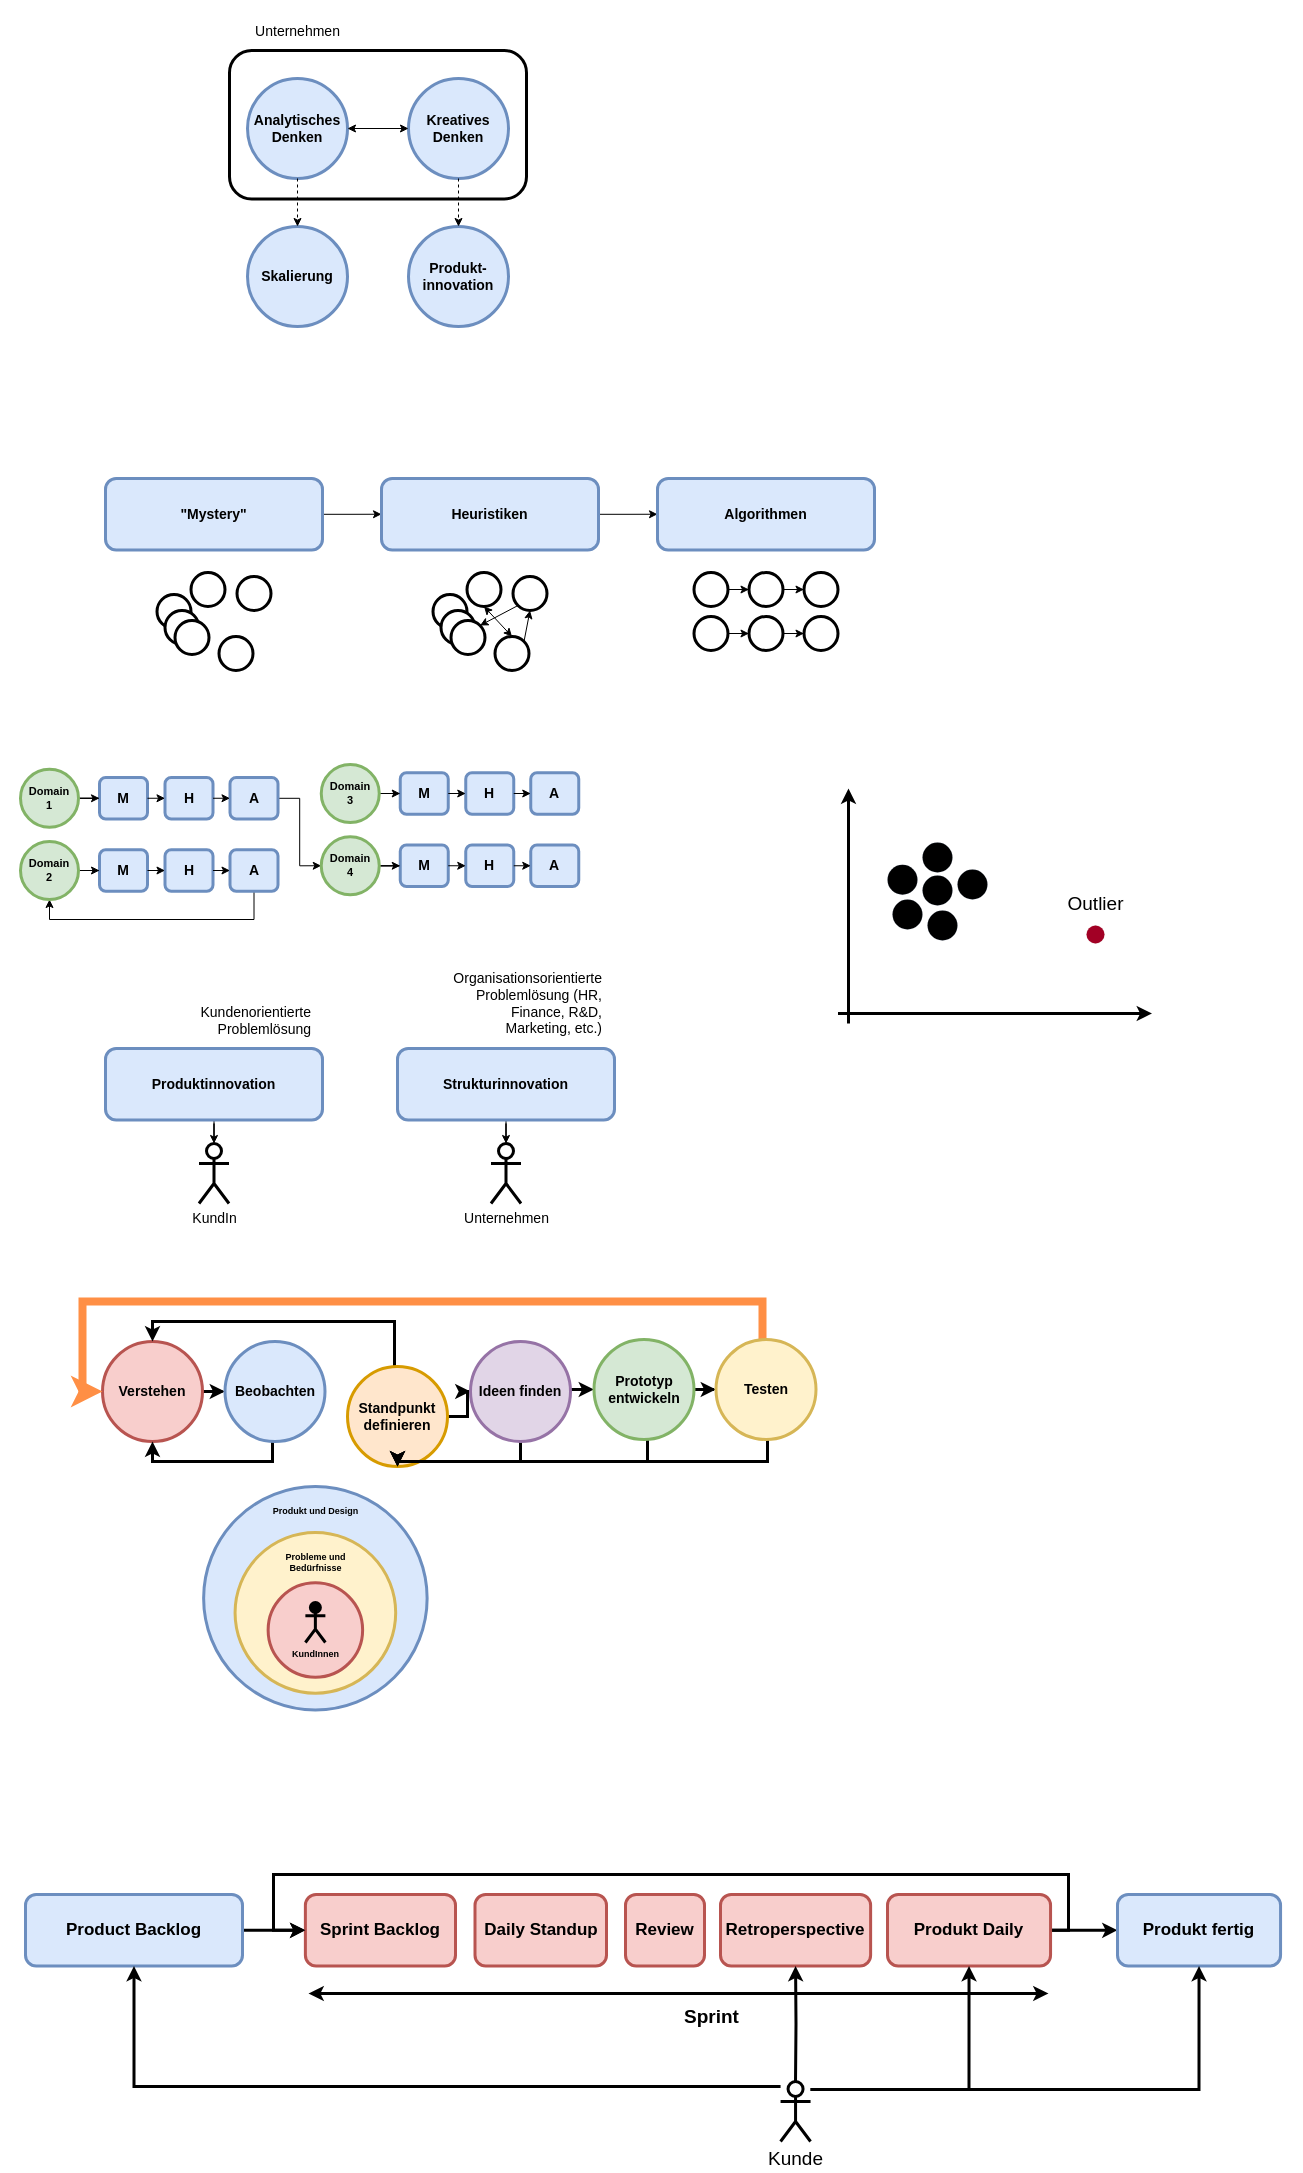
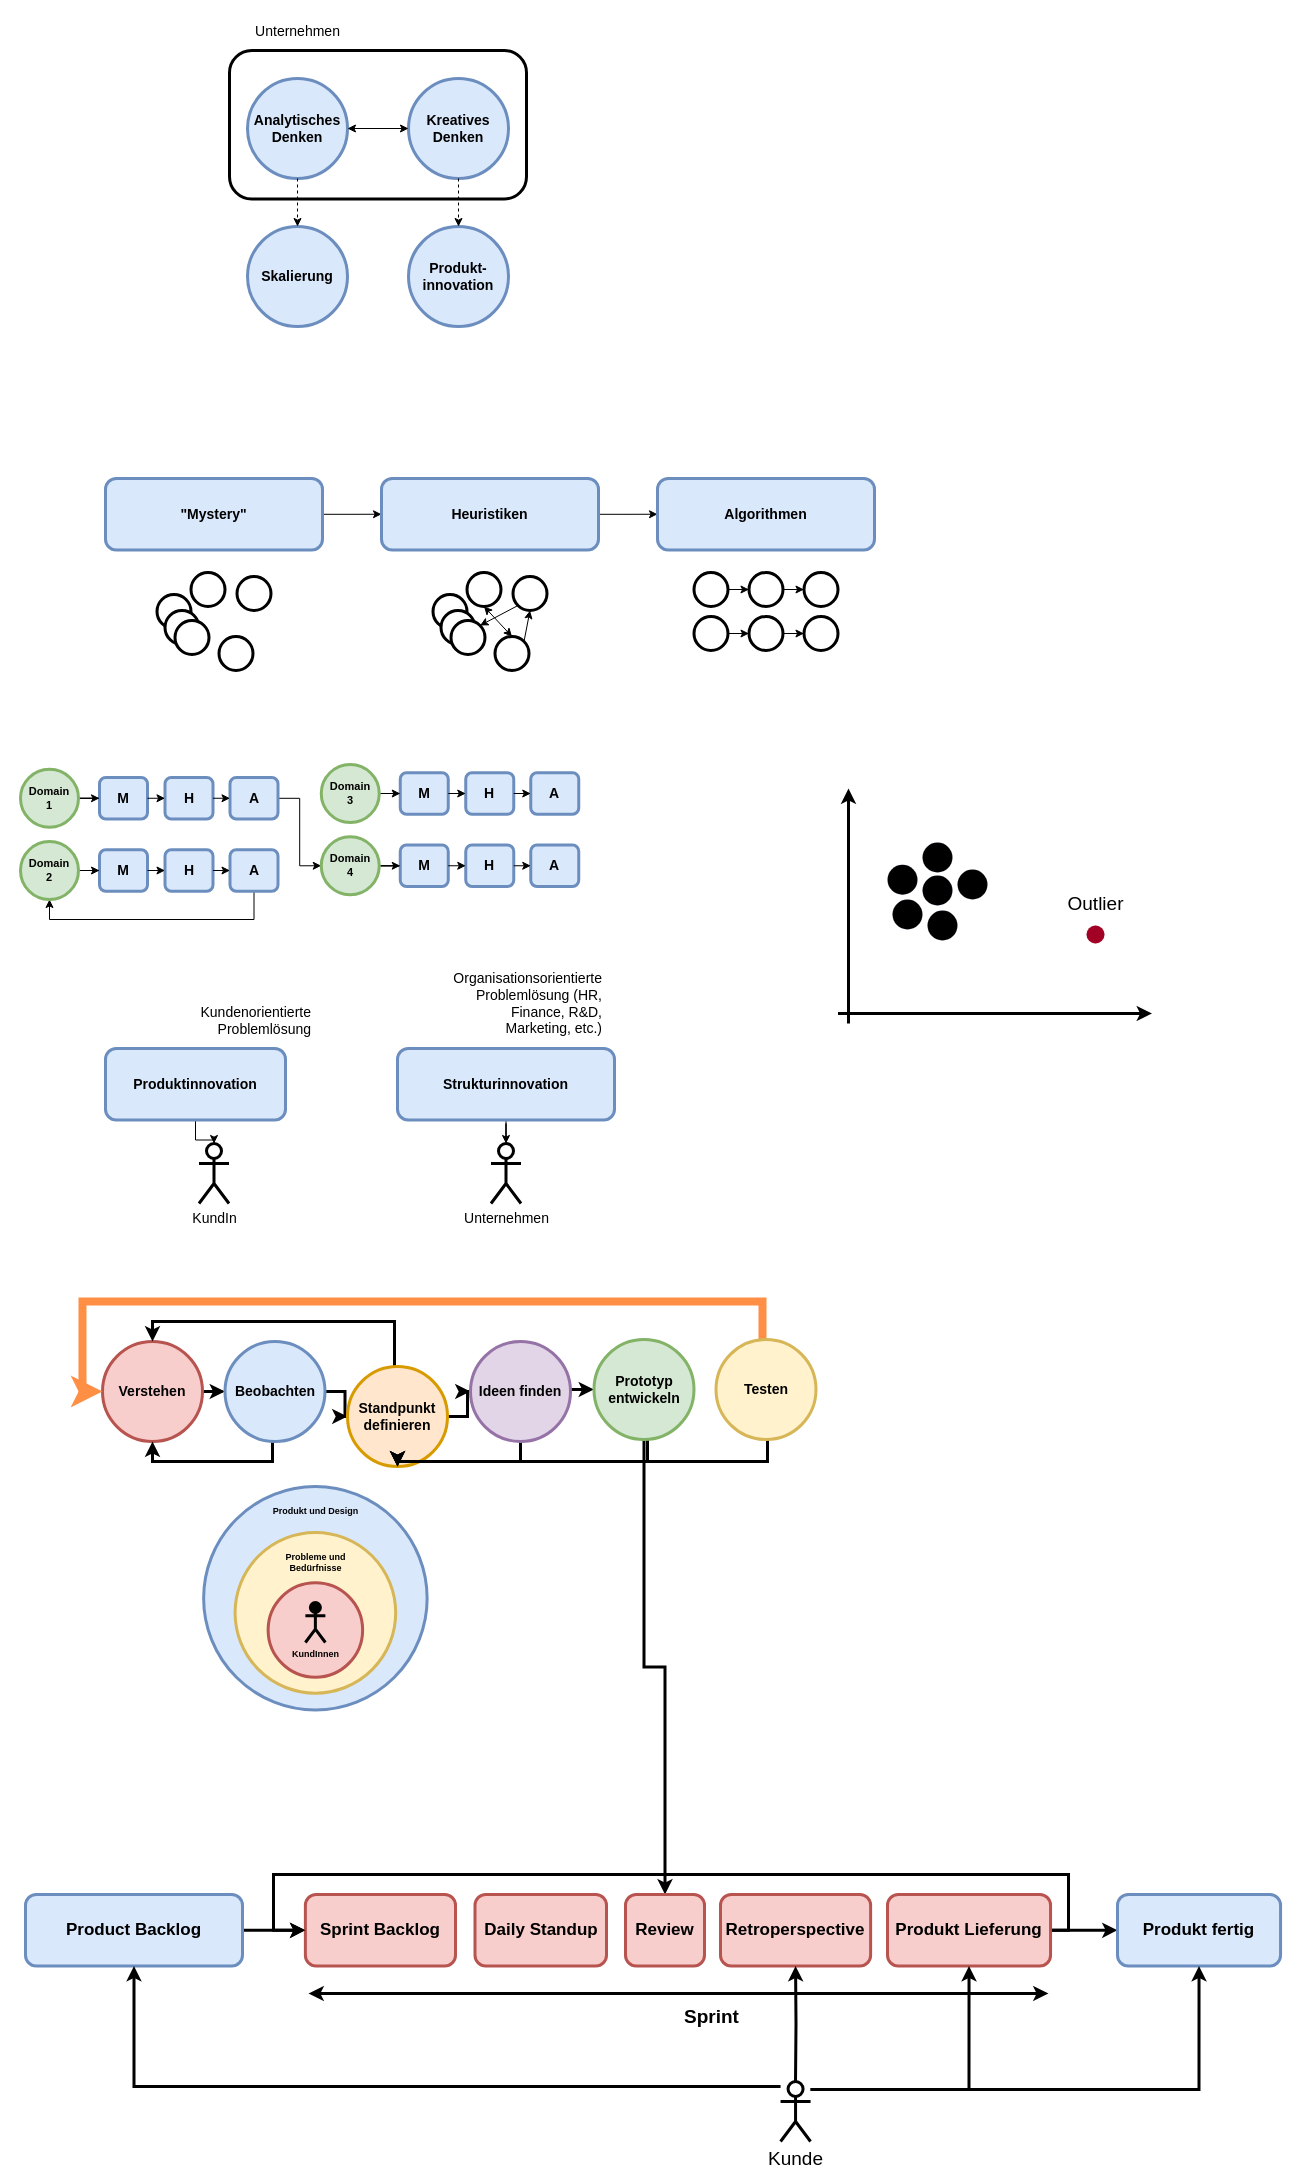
- <mxCell id="42" value="Produktinnovation" style="rounded=1;whiteSpace=wrap;html=1;fontSize=14;strokeWidth=3;fillColor=#dae8fc;strokeColor=#6c8ebf;fontStyle=1" vertex="1" parent="1"><mxGeometry x="105" y="1048" width="217" height="71.5" as="geometry" /></mxCell>
+ <mxCell id="42" value="Produktinnovation" style="rounded=1;whiteSpace=wrap;html=1;fontSize=14;strokeWidth=3;fillColor=#dae8fc;strokeColor=#6c8ebf;fontStyle=1" vertex="1" parent="1"><mxGeometry x="105" y="1048" width="180" height="71.5" as="geometry" /></mxCell>
- <mxCell id="100" style="edgeStyle=orthogonalEdgeStyle;rounded=0;orthogonalLoop=1;jettySize=auto;html=1;entryX=0;entryY=0.5;entryDx=0;entryDy=0;fontSize=19;strokeWidth=3;" edge="1" parent="1" source="102" target="105"><mxGeometry relative="1" as="geometry" /></mxCell>
+ <mxCell id="100" style="edgeStyle=orthogonalEdgeStyle;rounded=0;orthogonalLoop=1;jettySize=auto;html=1;fontSize=19;strokeWidth=3;" edge="1" parent="1" source="102" target="116"><mxGeometry relative="1" as="geometry" /></mxCell>
+ <mxCell id="91" style="edgeStyle=orthogonalEdgeStyle;rounded=0;orthogonalLoop=1;jettySize=auto;html=1;entryX=0;entryY=0.5;entryDx=0;entryDy=0;fontSize=19;strokeWidth=3;" edge="1" parent="1" source="93" target="96"><mxGeometry relative="1" as="geometry" /></mxCell>
- <mxCell id="120" value="Produkt Daily" style="rounded=1;whiteSpace=wrap;html=1;fontSize=17;strokeWidth=3;fillColor=#f8cecc;strokeColor=#b85450;fontStyle=1" vertex="1" parent="1"><mxGeometry x="887" y="1894" width="163.06" height="71.5" as="geometry" /></mxCell>
+ <mxCell id="120" value="Produkt Lieferung" style="rounded=1;whiteSpace=wrap;html=1;fontSize=17;strokeWidth=3;fillColor=#f8cecc;strokeColor=#b85450;fontStyle=1" vertex="1" parent="1"><mxGeometry x="887" y="1894" width="163.06" height="71.5" as="geometry" /></mxCell>
